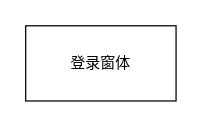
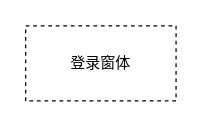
- <mxCell id="2" value="登录窗体&lt;br&gt;" style="rounded=0;whiteSpace=wrap;html=1;" vertex="1" parent="1"><mxGeometry x="20" y="20" width="120" height="60" as="geometry" /></mxCell>
+ <mxCell id="2" value="登录窗体&lt;br&gt;" style="rounded=0;whiteSpace=wrap;html=1;dashed=1;" vertex="1" parent="1"><mxGeometry x="20" y="20" width="120" height="60" as="geometry" /></mxCell>
